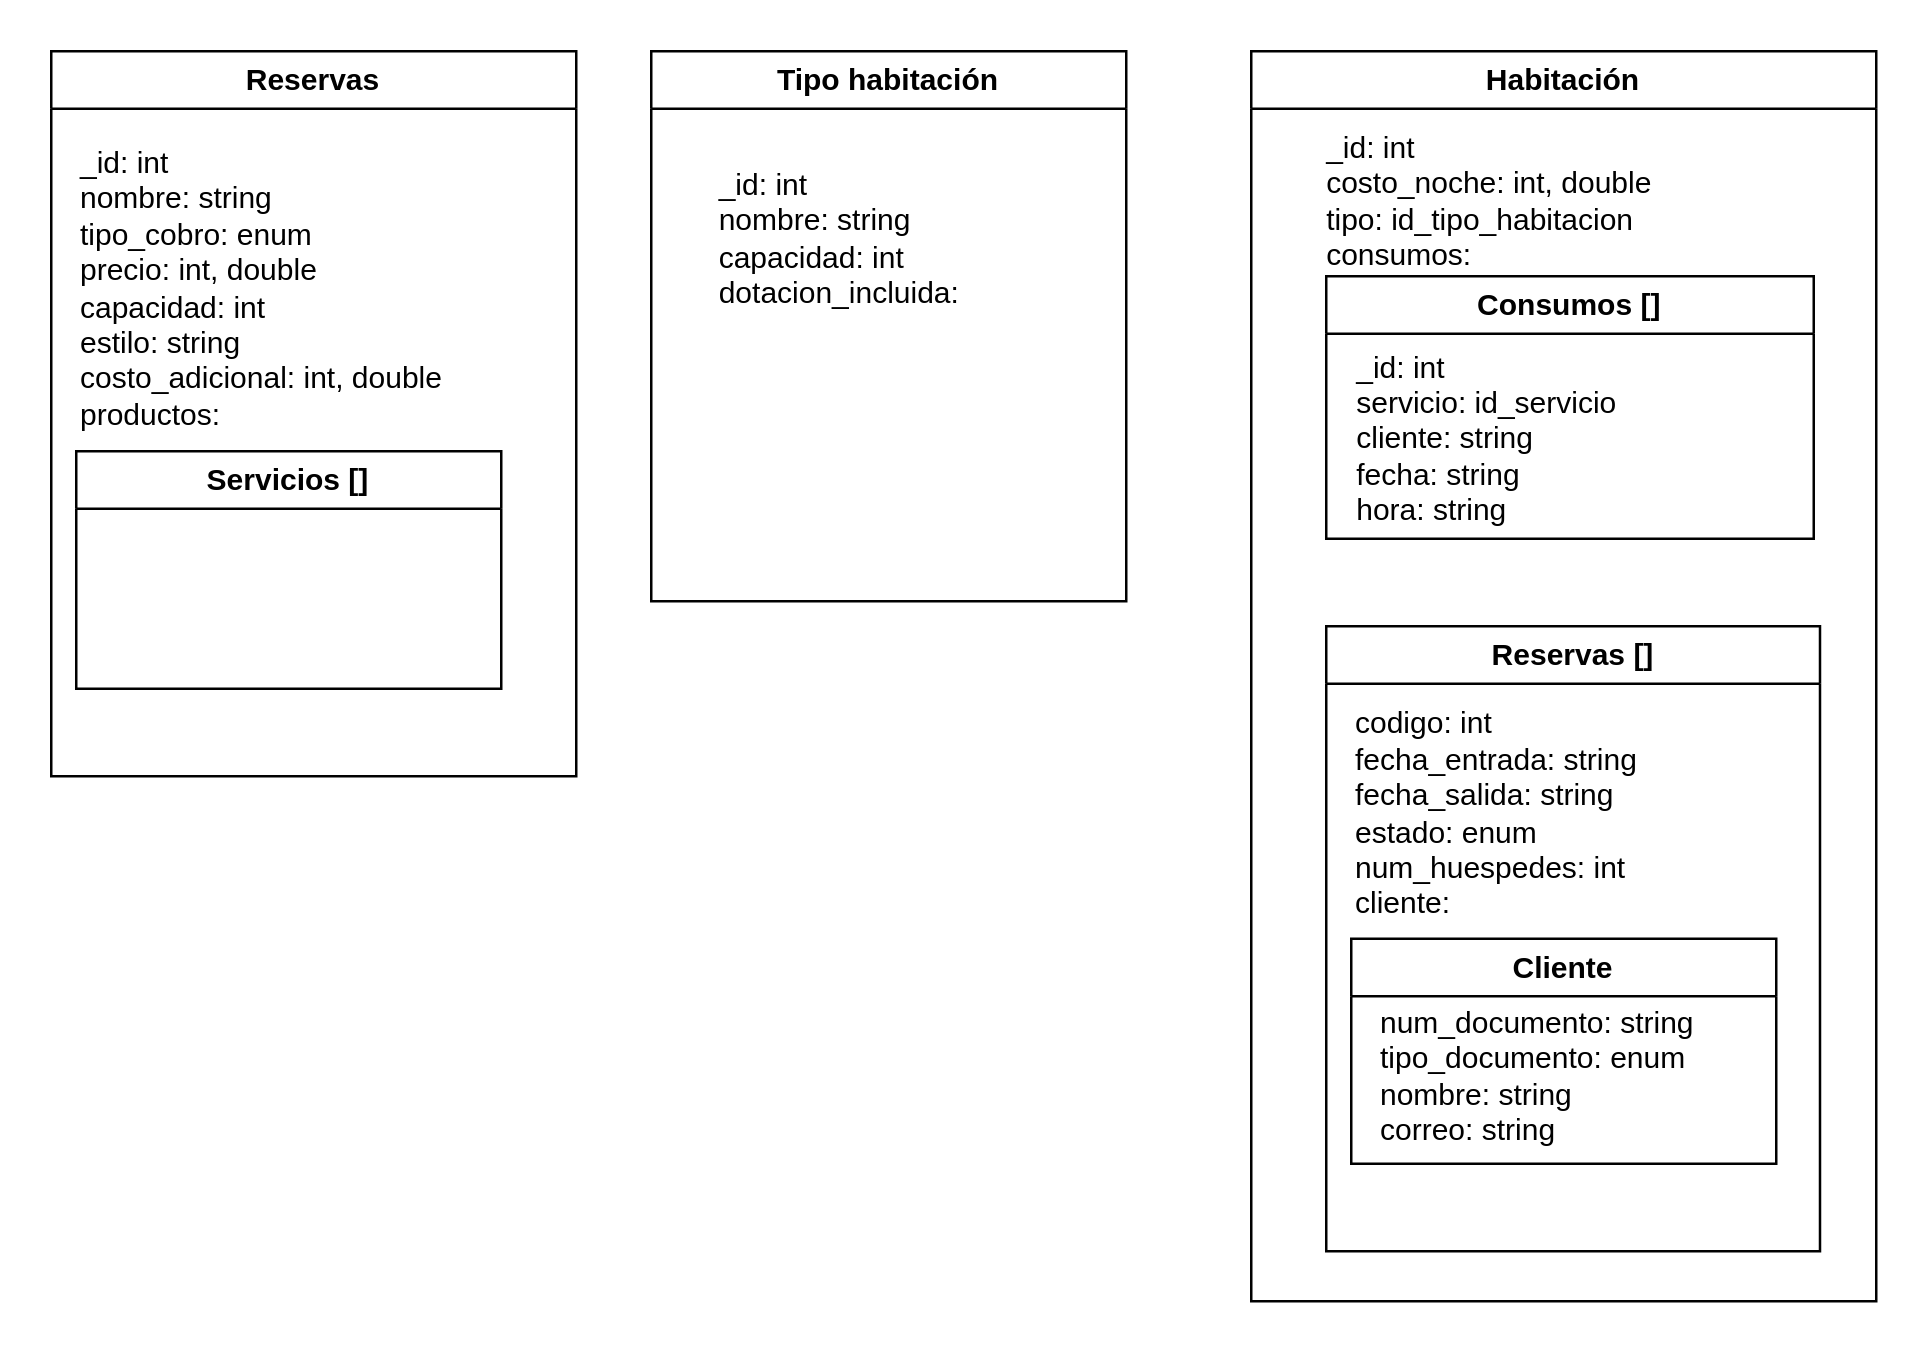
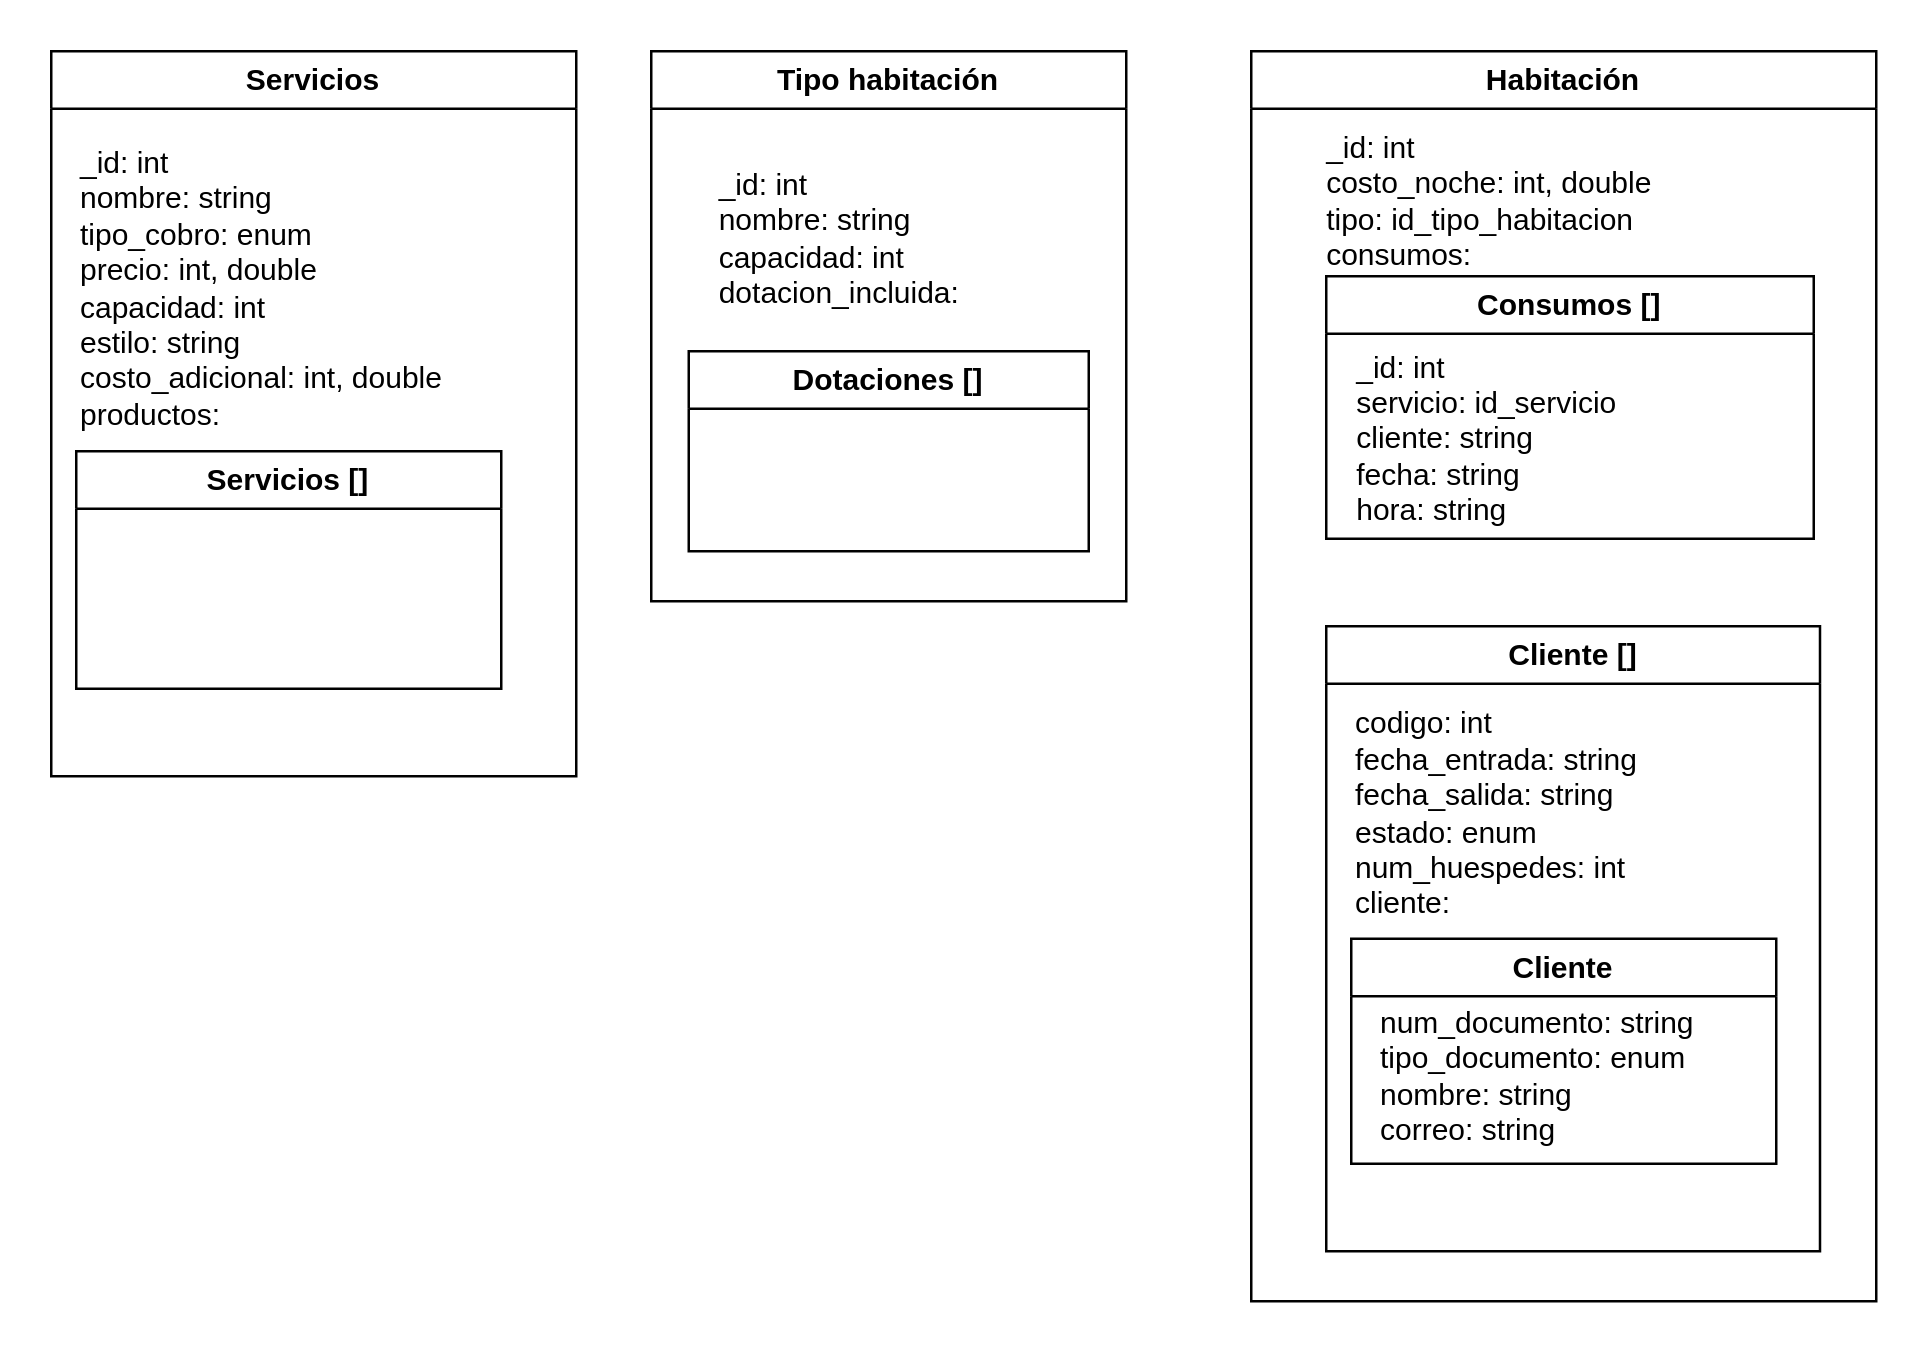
- <mxCell id="13" value="Reservas" style="swimlane;whiteSpace=wrap;html=1;" parent="1" vertex="1"><mxGeometry x="20" y="20" width="210" height="290" as="geometry" /></mxCell>
+ <mxCell id="13" value="Servicios" style="swimlane;whiteSpace=wrap;html=1;" parent="1" vertex="1"><mxGeometry x="20" y="20" width="210" height="290" as="geometry" /></mxCell>
+ <mxCell id="12" value="Dotaciones []" style="swimlane;whiteSpace=wrap;html=1;" parent="10" vertex="1"><mxGeometry x="15" y="120" width="160" height="80" as="geometry" /></mxCell>
- <mxCell id="6" value="Reservas []" style="swimlane;whiteSpace=wrap;html=1;" parent="2" vertex="1"><mxGeometry x="30" y="230" width="197.5" height="250" as="geometry" /></mxCell>
+ <mxCell id="6" value="Cliente []" style="swimlane;whiteSpace=wrap;html=1;" parent="2" vertex="1"><mxGeometry x="30" y="230" width="197.5" height="250" as="geometry" /></mxCell>
